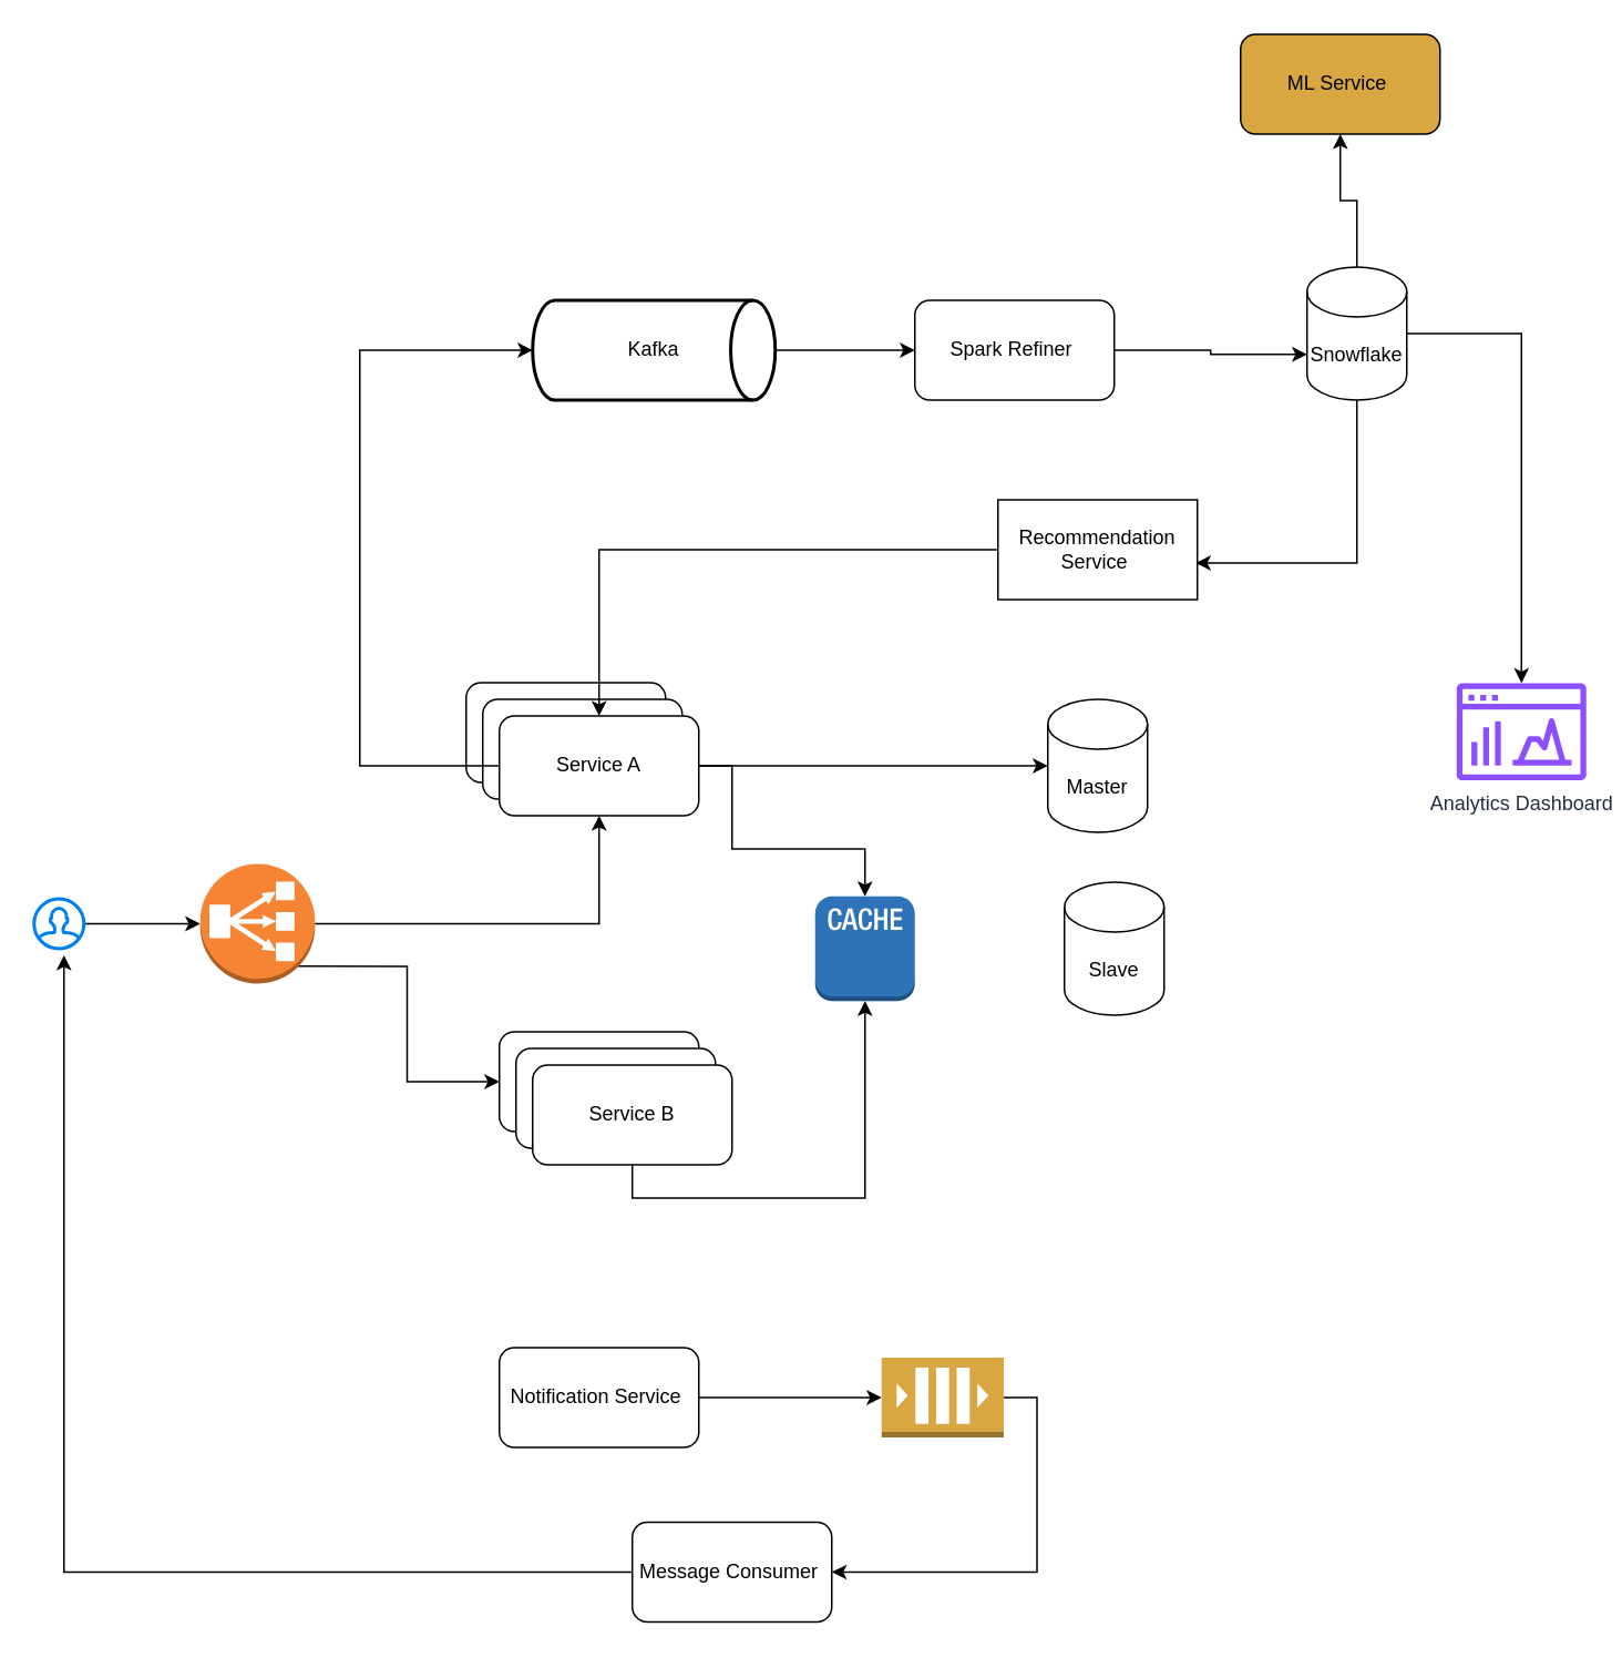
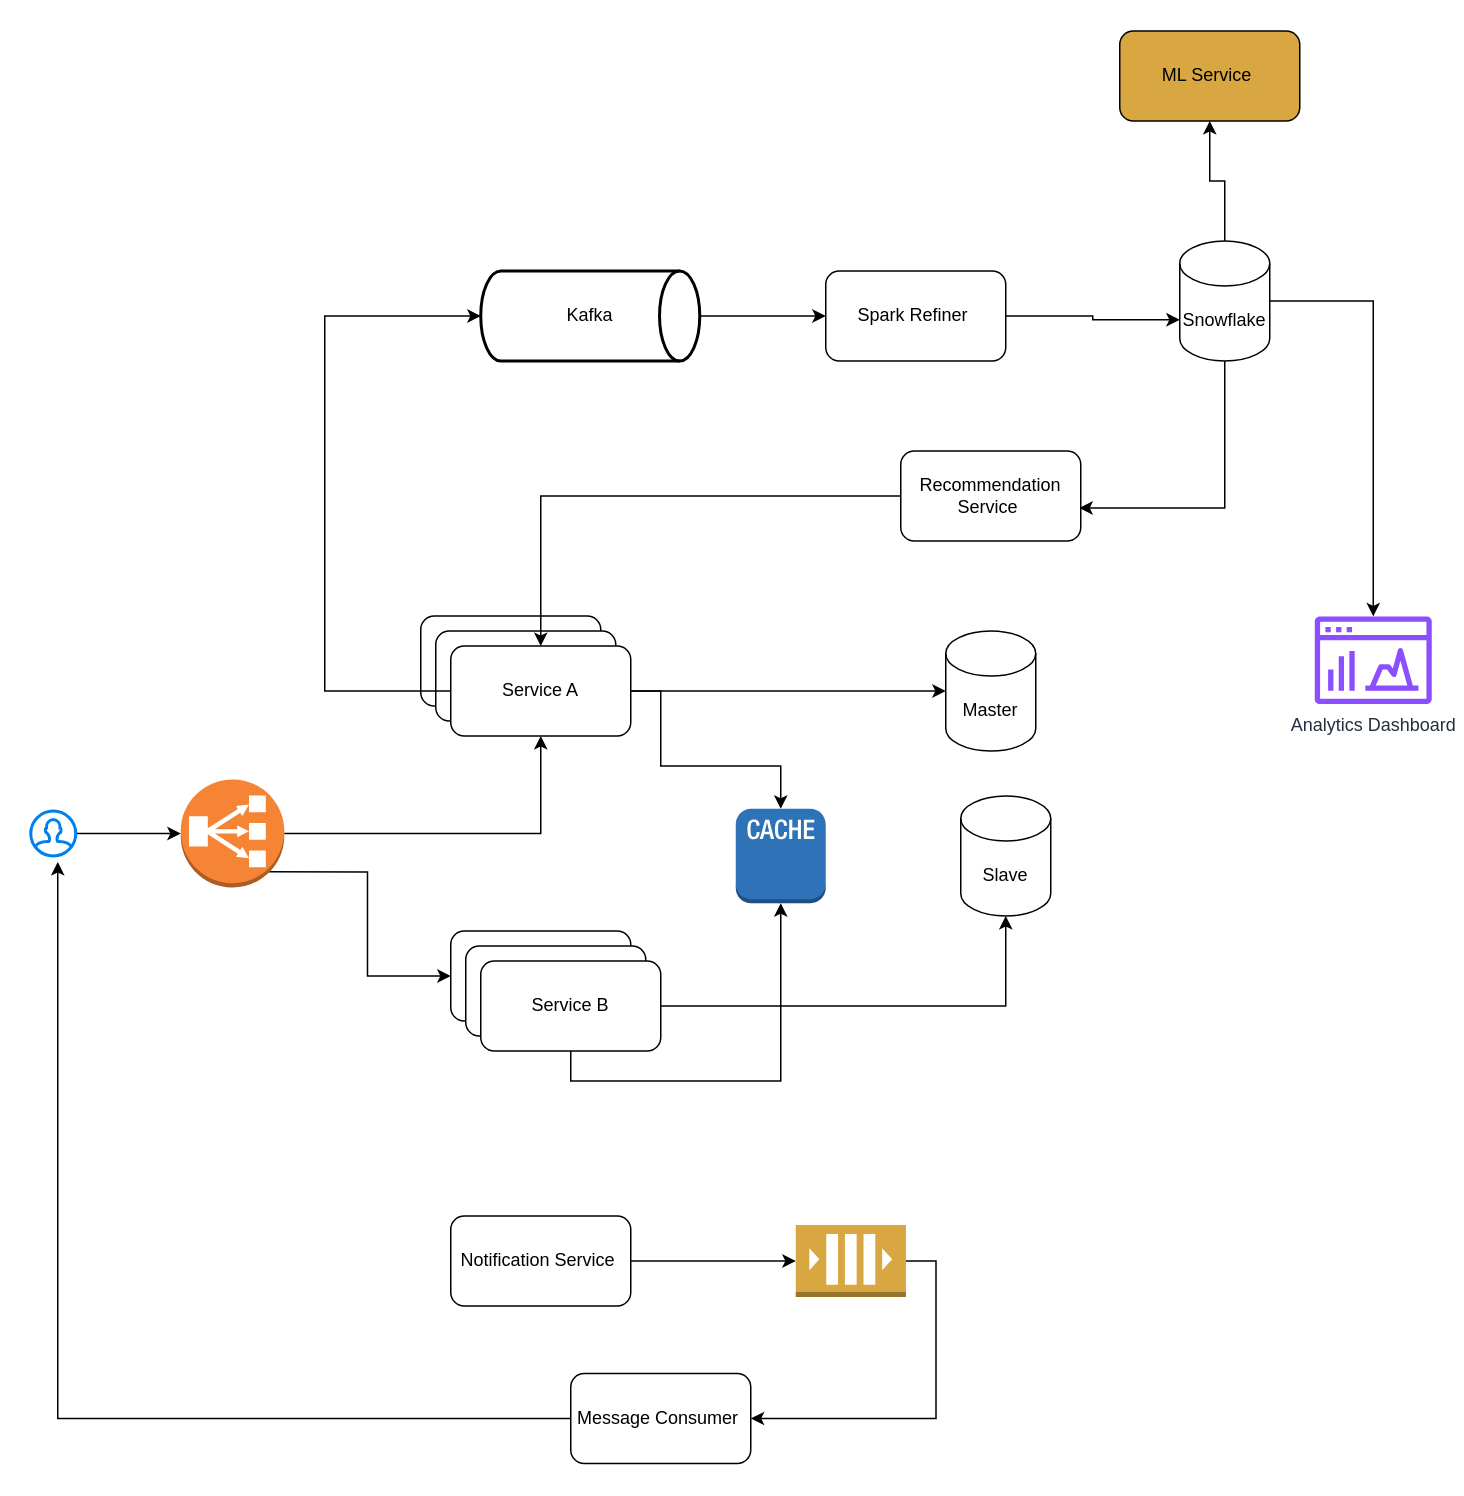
- <mxCell id="38" value="Recommendation Service&amp;nbsp;" style="whiteSpace=wrap;html=1;rounded=0;" vertex="1" parent="1"><mxGeometry x="600" y="300" width="120" height="60" as="geometry" /></mxCell>
+ <mxCell id="38" value="Recommendation Service&amp;nbsp;" style="rounded=1;whiteSpace=wrap;html=1;" vertex="1" parent="1"><mxGeometry x="600" y="300" width="120" height="60" as="geometry" /></mxCell>
+ <mxCell id="16" style="edgeStyle=orthogonalEdgeStyle;rounded=0;orthogonalLoop=1;jettySize=auto;html=1;exitX=1;exitY=0.5;exitDx=0;exitDy=0;" edge="1" parent="1" source="18" target="19"><mxGeometry relative="1" as="geometry" /></mxCell>
